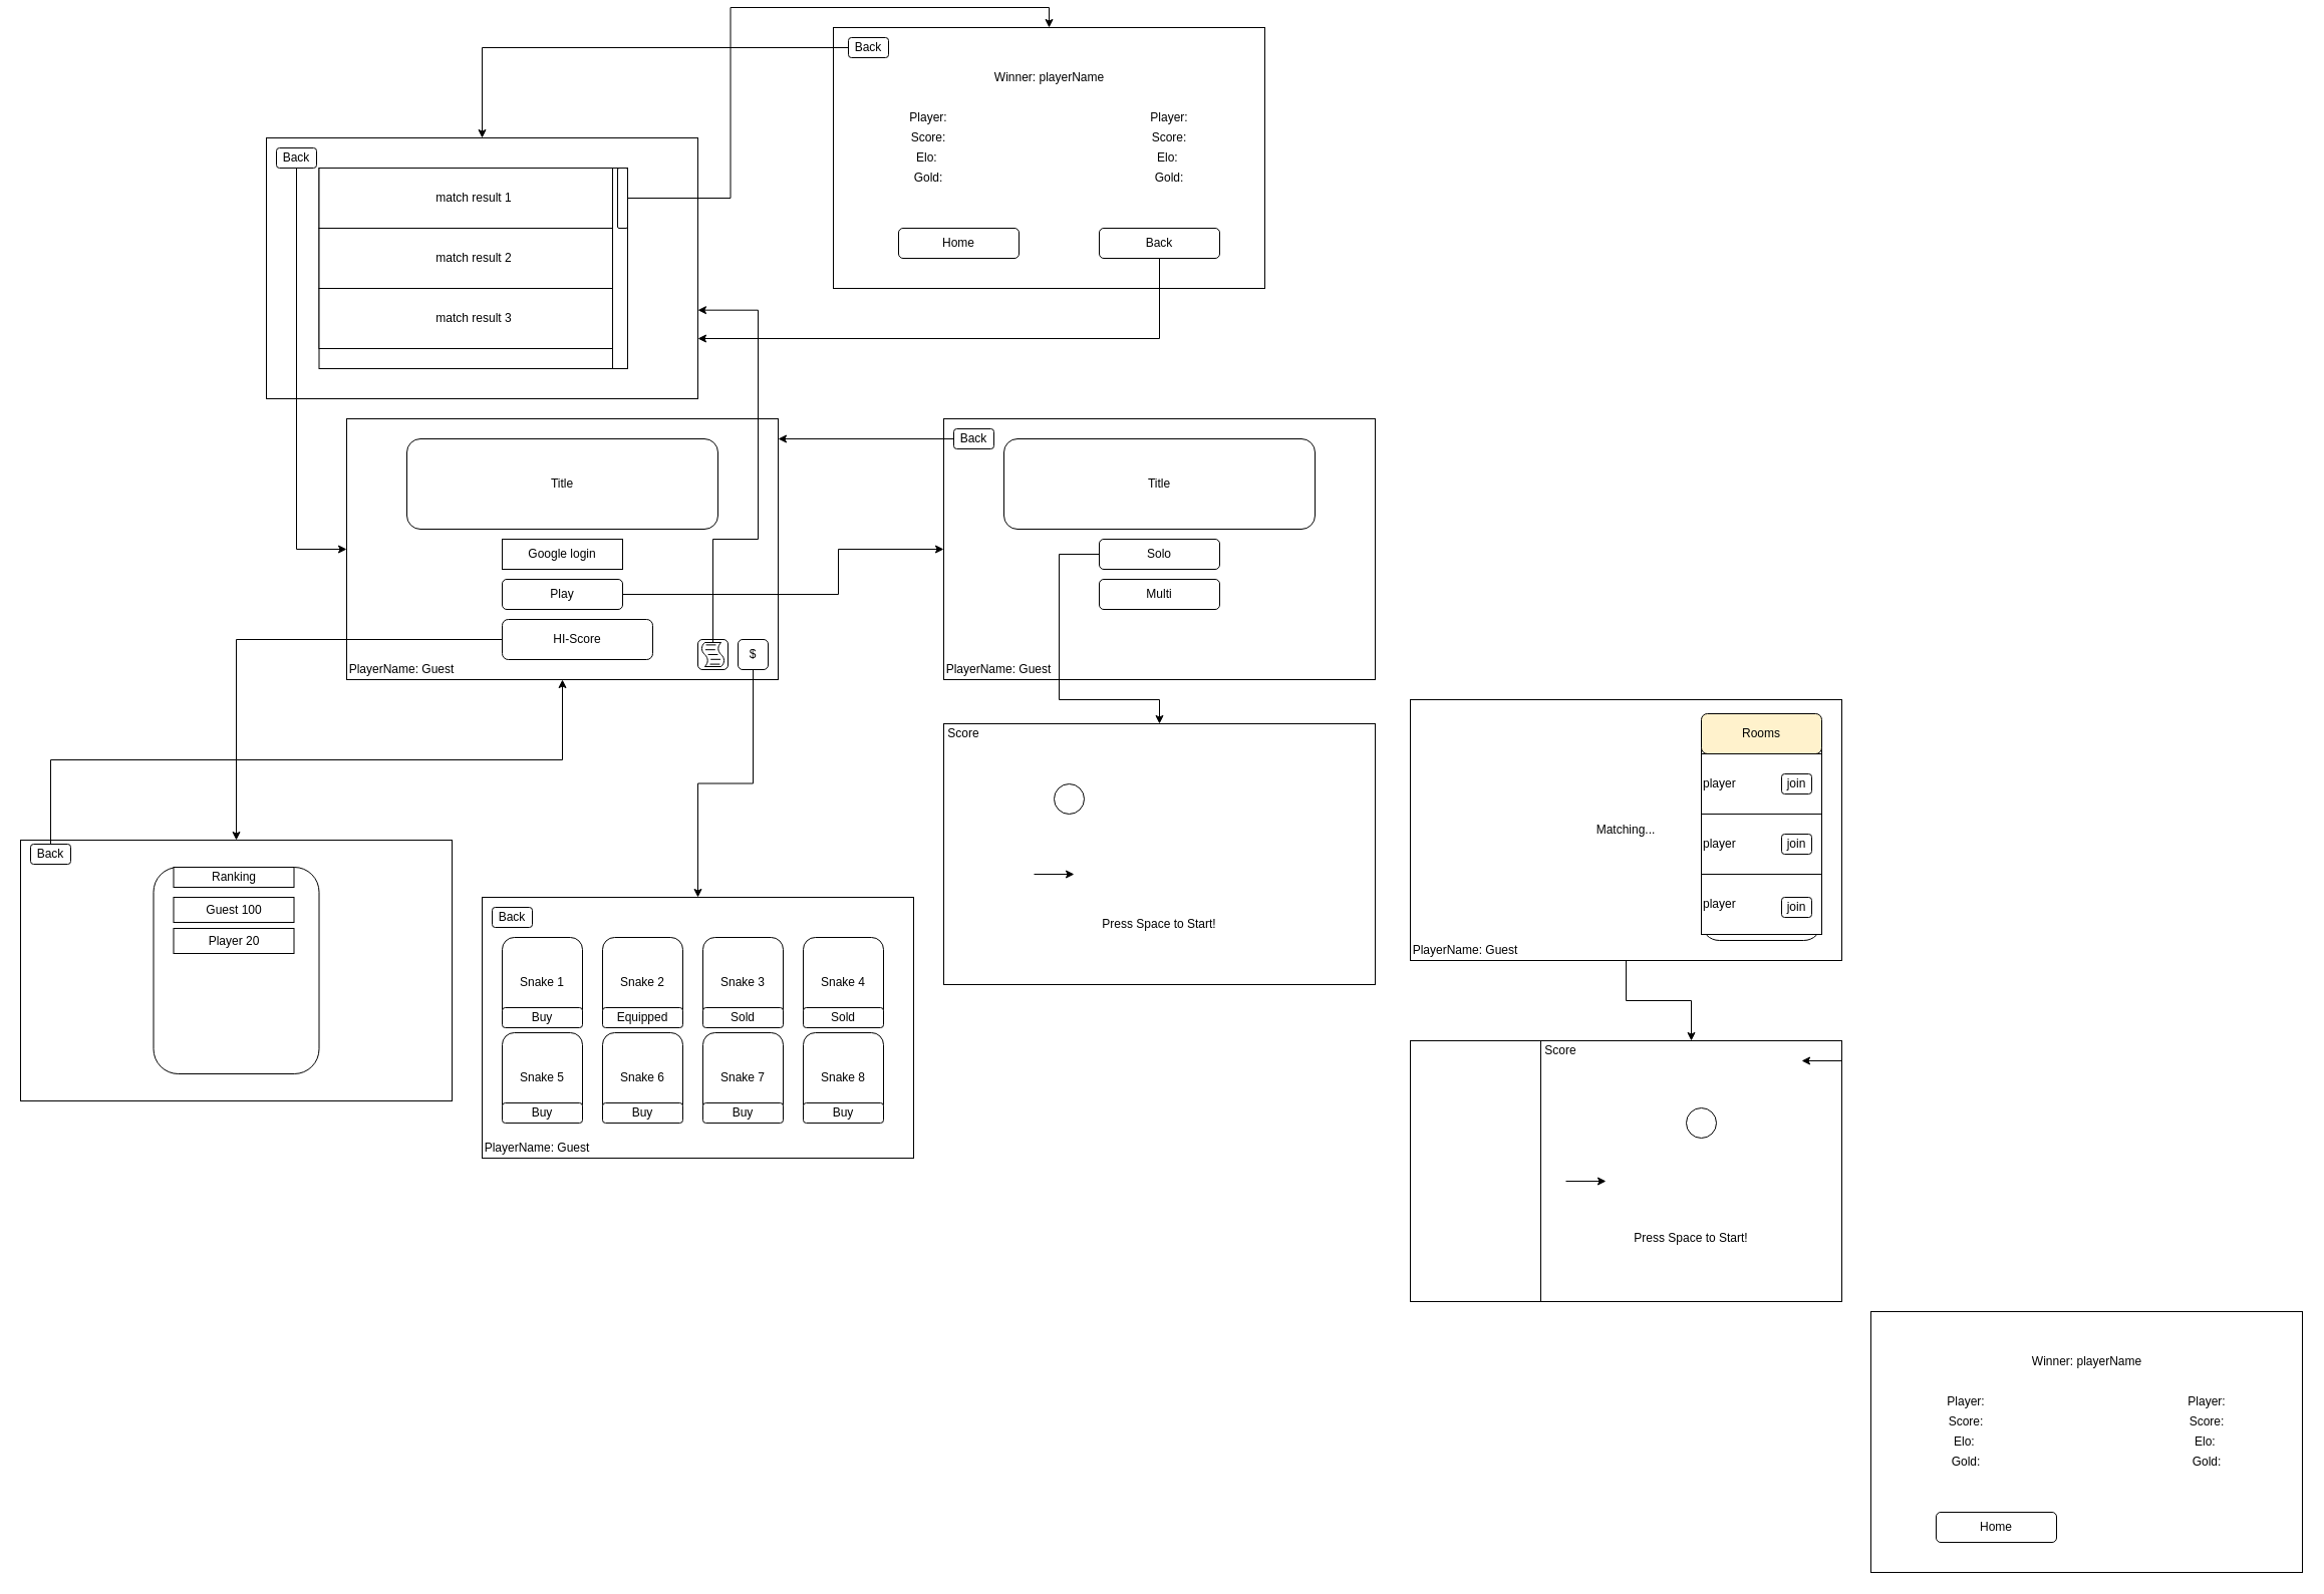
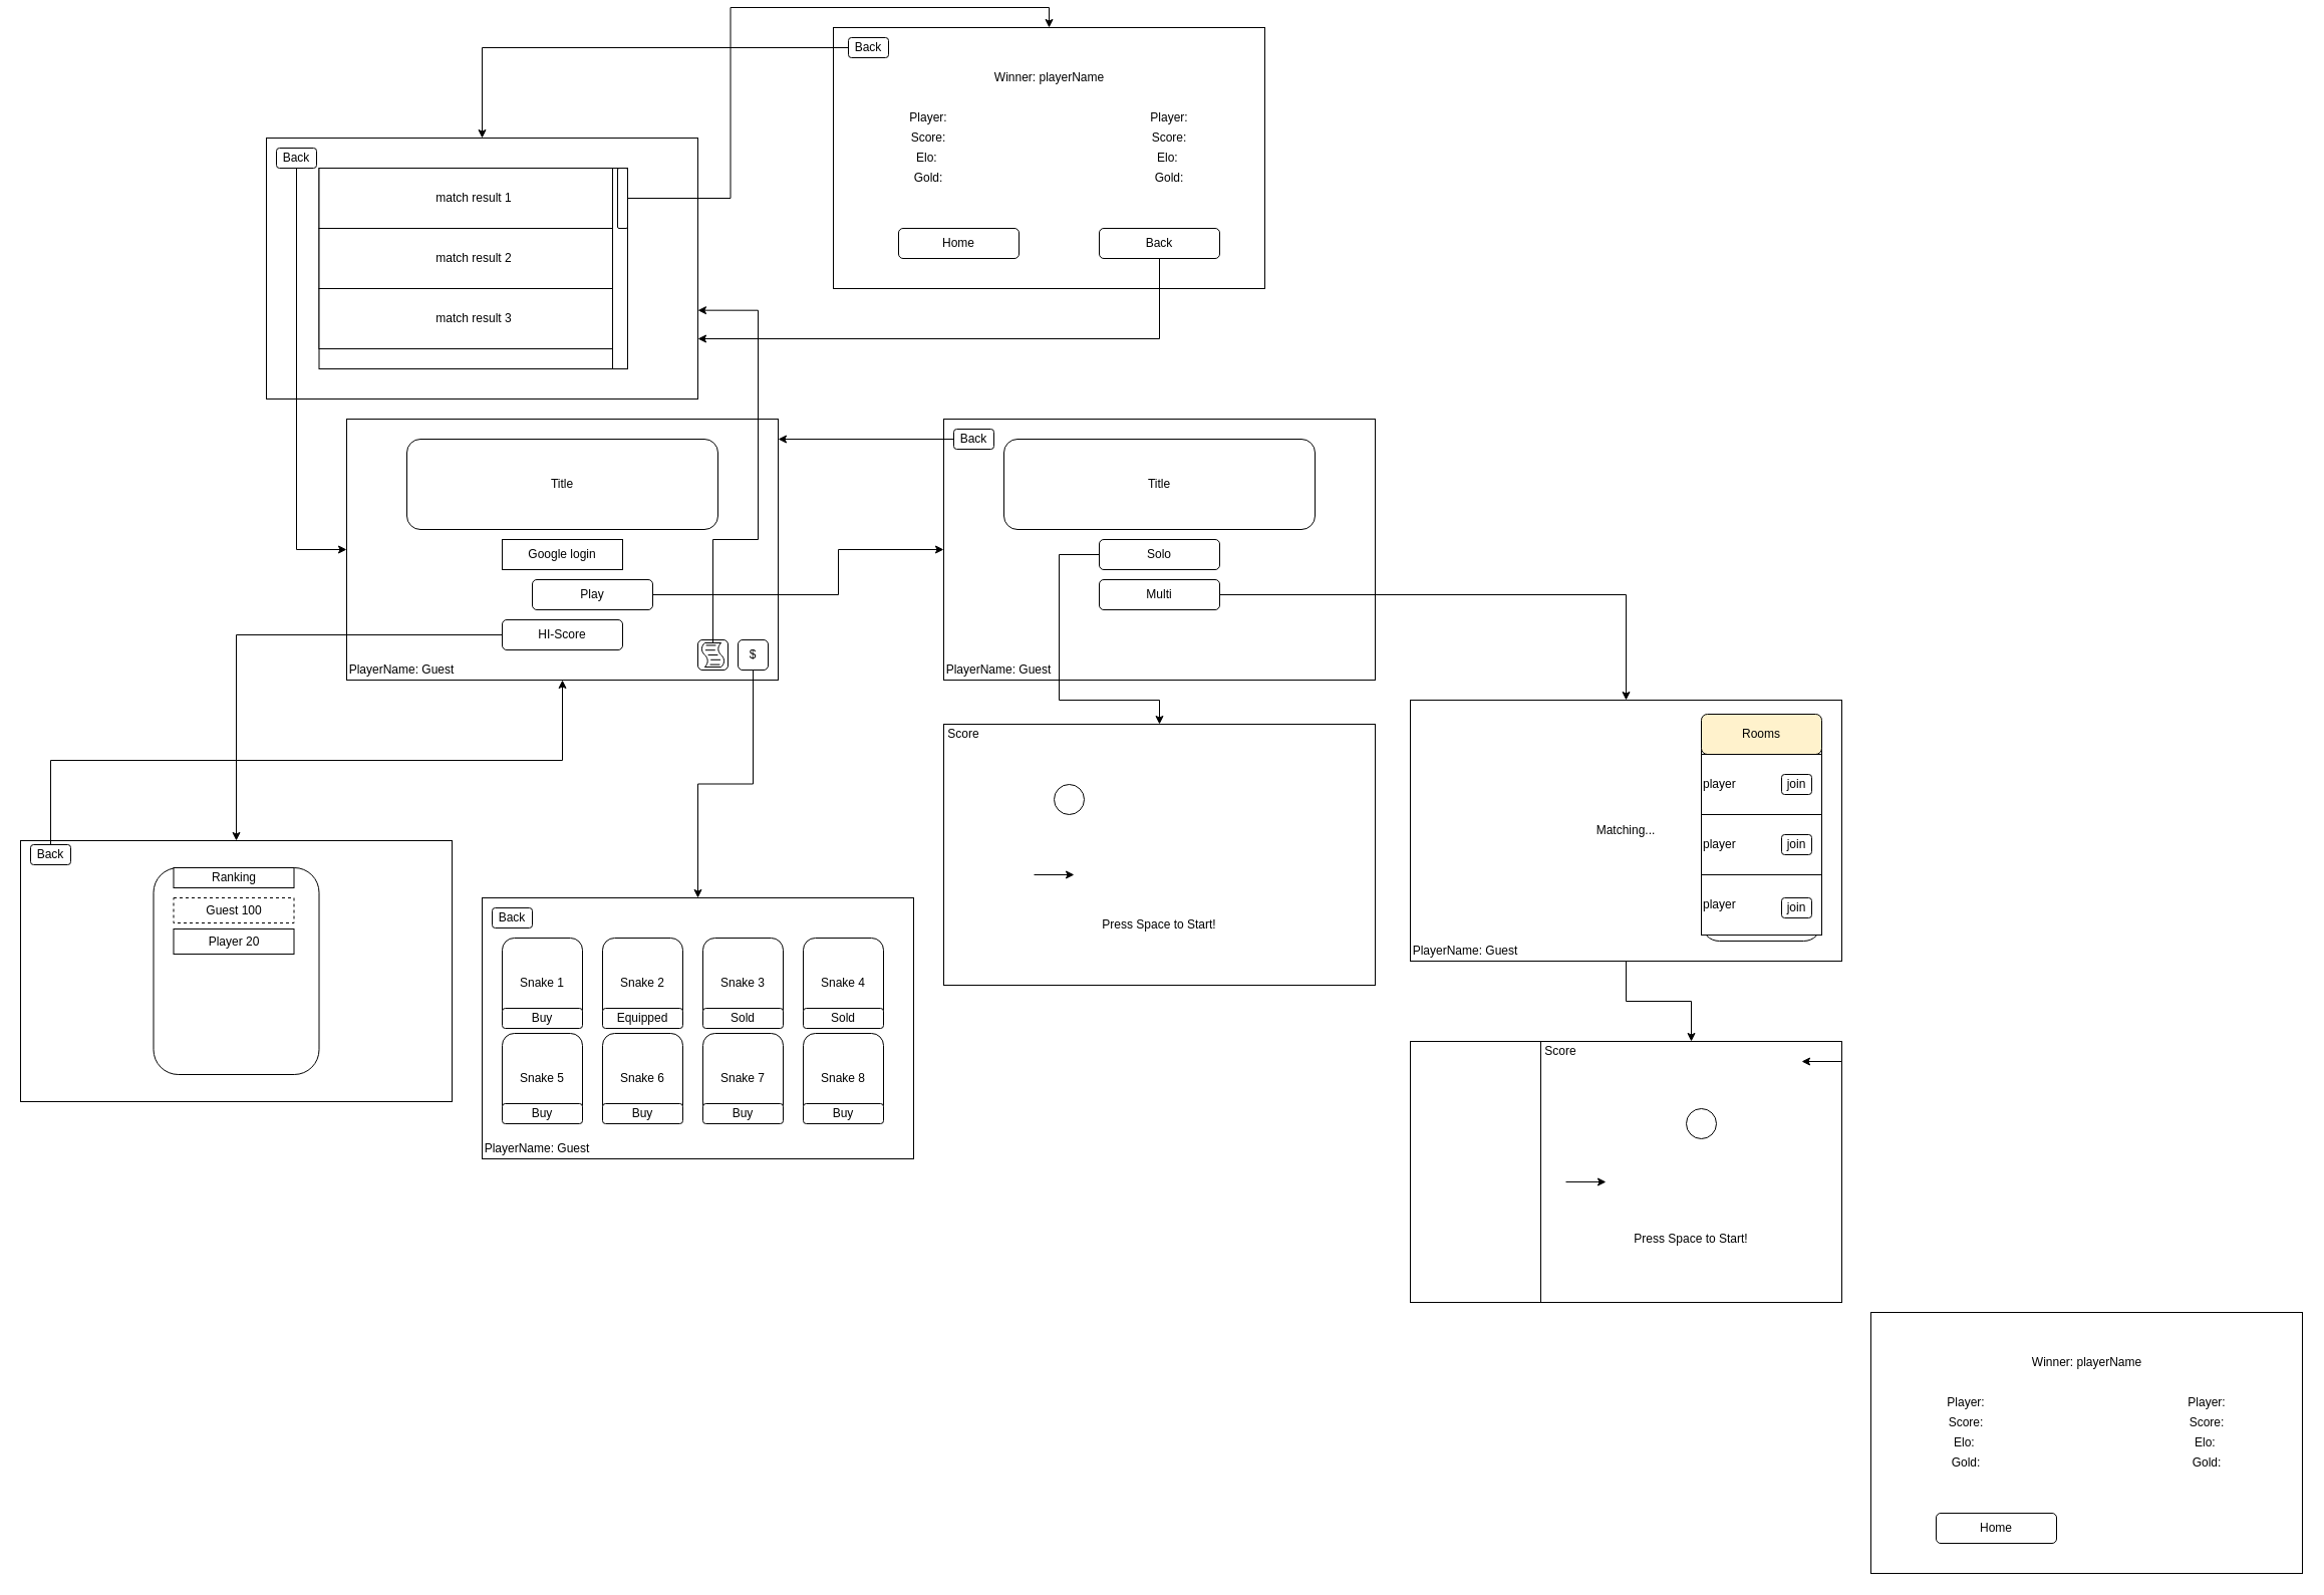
- <mxCell id="6" value="Play" style="rounded=1;whiteSpace=wrap;html=1;" parent="1" vertex="1"><mxGeometry x="500" y="570" width="120" height="30" as="geometry" /></mxCell>
+ <mxCell id="6" value="Play" style="rounded=1;whiteSpace=wrap;html=1;" parent="1" vertex="1"><mxGeometry x="530" y="570" width="120" height="30" as="geometry" /></mxCell>
+ <mxCell id="20" style="edgeStyle=orthogonalEdgeStyle;rounded=0;orthogonalLoop=1;jettySize=auto;html=1;" parent="1" source="21" target="32" edge="1"><mxGeometry relative="1" as="geometry" /></mxCell>
- <mxCell id="42" value="HI-Score" style="rounded=1;whiteSpace=wrap;html=1;" parent="1" vertex="1"><mxGeometry x="500" y="610" width="150" height="40" as="geometry" /></mxCell>
+ <mxCell id="42" value="HI-Score" style="rounded=1;whiteSpace=wrap;html=1;" parent="1" vertex="1"><mxGeometry x="500" y="610" width="120" height="30" as="geometry" /></mxCell>
- <mxCell id="36" value="Guest 100" style="rounded=0;whiteSpace=wrap;html=1;" parent="1" vertex="1"><mxGeometry x="172.5" y="887" width="120" height="25" as="geometry" /></mxCell>
+ <mxCell id="36" value="Guest 100" style="rounded=0;whiteSpace=wrap;html=1;dashed=1;" parent="1" vertex="1"><mxGeometry x="172.5" y="887" width="120" height="25" as="geometry" /></mxCell>
